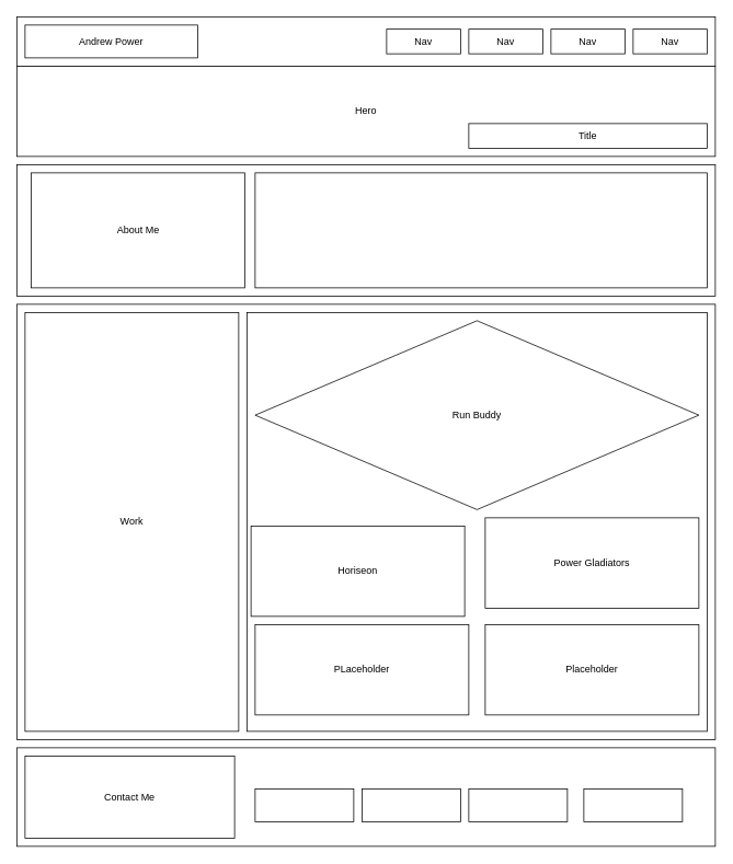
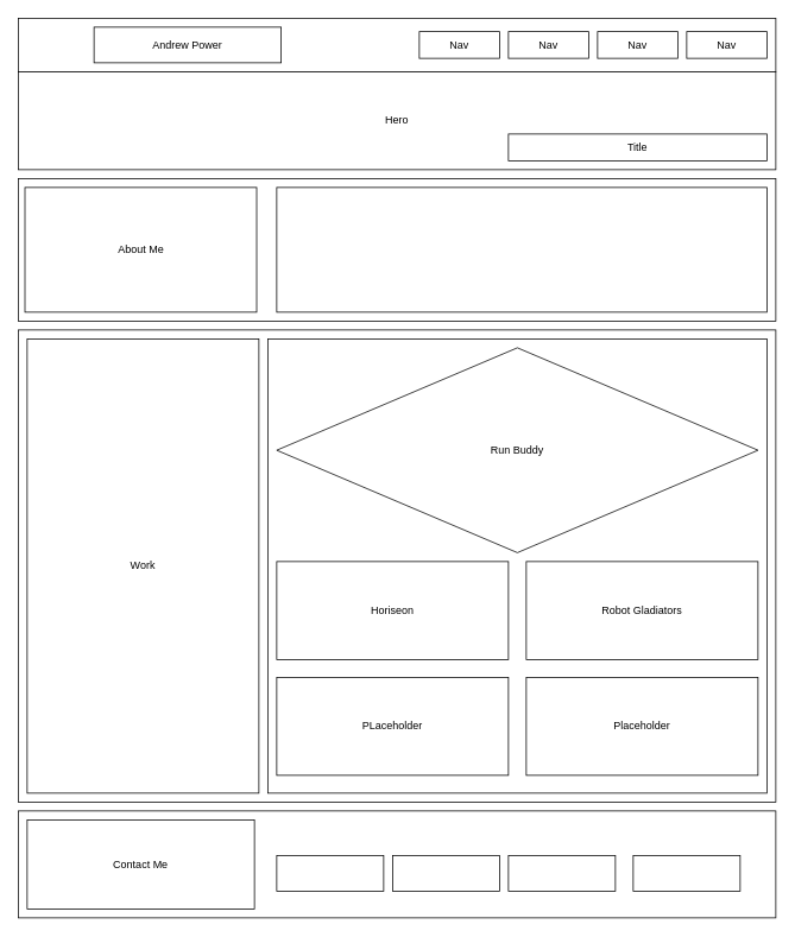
- <mxCell id="3" value="Andrew Power" style="rounded=0;whiteSpace=wrap;html=1;" vertex="1" parent="1"><mxGeometry x="30" y="30" width="210" height="40" as="geometry" /></mxCell>
+ <mxCell id="3" value="Andrew Power" style="rounded=0;whiteSpace=wrap;html=1;" vertex="1" parent="1"><mxGeometry x="105" y="30" width="210" height="40" as="geometry" /></mxCell>
- <mxCell id="11" value="About Me" style="rounded=0;whiteSpace=wrap;html=1;" vertex="1" parent="1"><mxGeometry x="37.5" y="210" width="260" height="140" as="geometry" /></mxCell>
+ <mxCell id="11" value="About Me" style="rounded=0;whiteSpace=wrap;html=1;" vertex="1" parent="1"><mxGeometry x="27.5" y="210" width="260" height="140" as="geometry" /></mxCell>
- <mxCell id="18" value="Power Gladiators" style="rounded=0;whiteSpace=wrap;html=1;" vertex="1" parent="1"><mxGeometry x="590" y="630" width="260" height="110" as="geometry" /></mxCell>
+ <mxCell id="18" value="Robot Gladiators" style="rounded=0;whiteSpace=wrap;html=1;" vertex="1" parent="1"><mxGeometry x="590" y="630" width="260" height="110" as="geometry" /></mxCell>
- <mxCell id="17" value="Horiseon" style="rounded=0;whiteSpace=wrap;html=1;" vertex="1" parent="1"><mxGeometry x="305" y="640" width="260" height="110" as="geometry" /></mxCell>
+ <mxCell id="17" value="Horiseon" style="rounded=0;whiteSpace=wrap;html=1;" vertex="1" parent="1"><mxGeometry x="310" y="630" width="260" height="110" as="geometry" /></mxCell>
